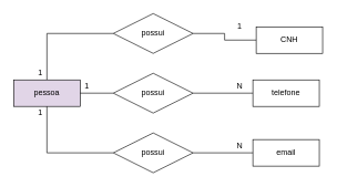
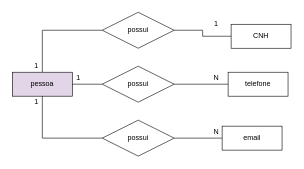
- <mxCell id="6" value="email" style="whiteSpace=wrap;html=1;align=center;" vertex="1" parent="1"><mxGeometry x="380" y="210" width="100" height="40" as="geometry" /></mxCell>
+ <mxCell id="6" value="email" style="whiteSpace=wrap;html=1;align=center;" vertex="1" parent="1"><mxGeometry x="370" y="210" width="100" height="40" as="geometry" /></mxCell>
